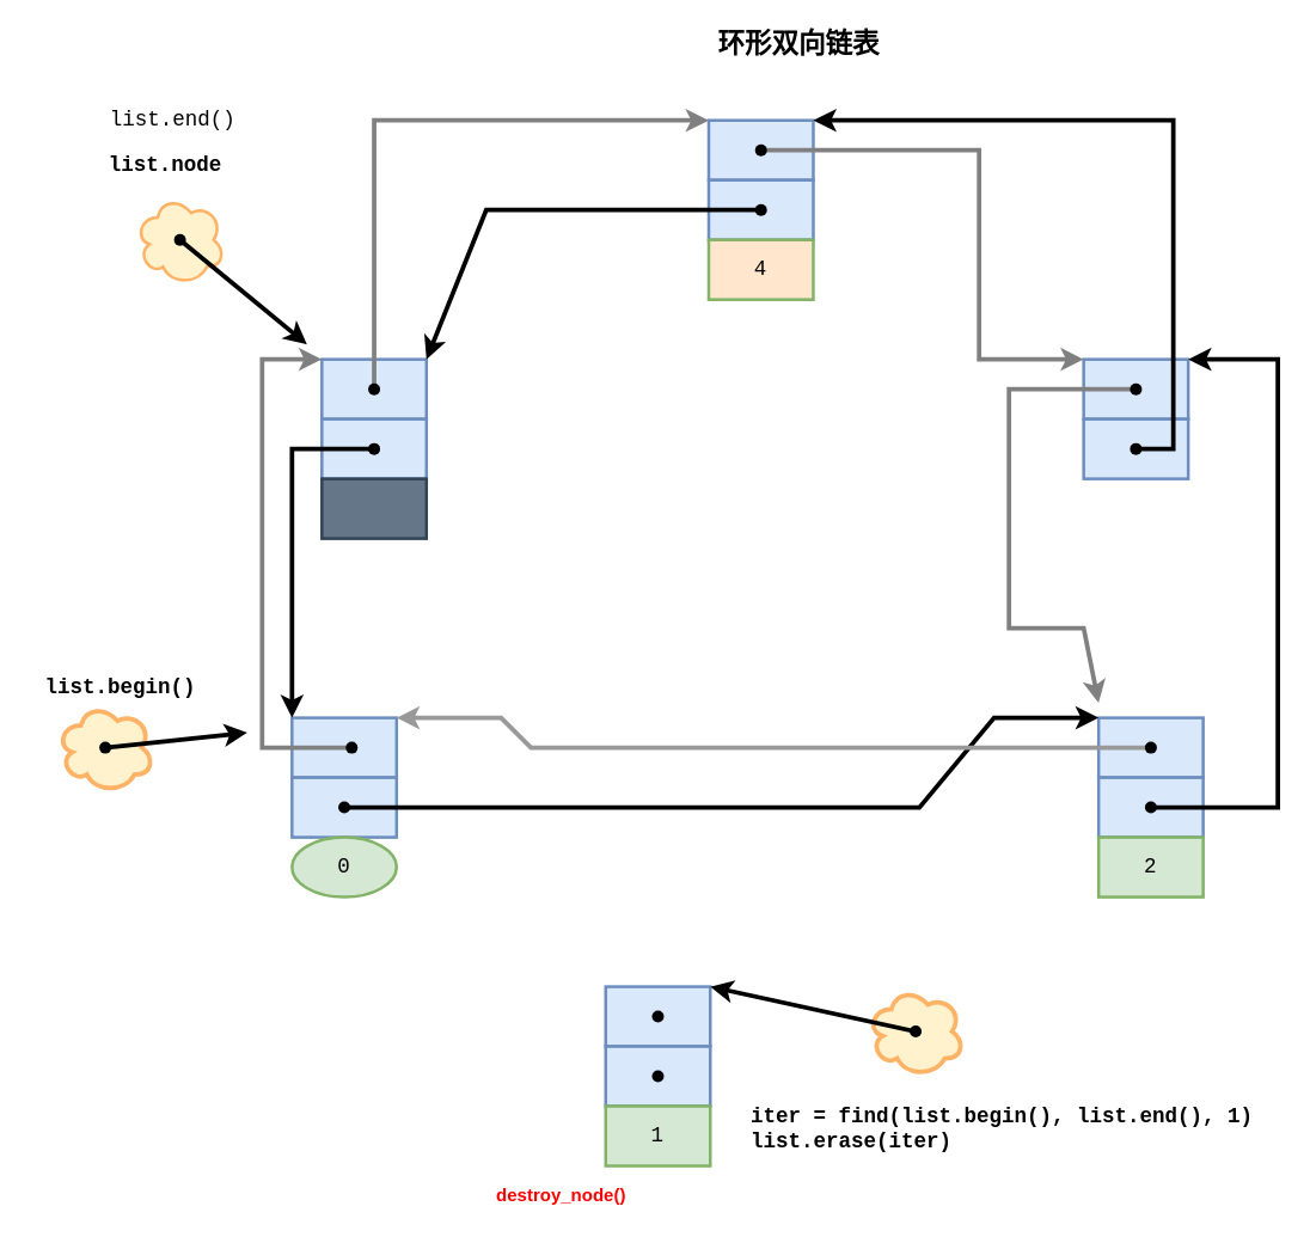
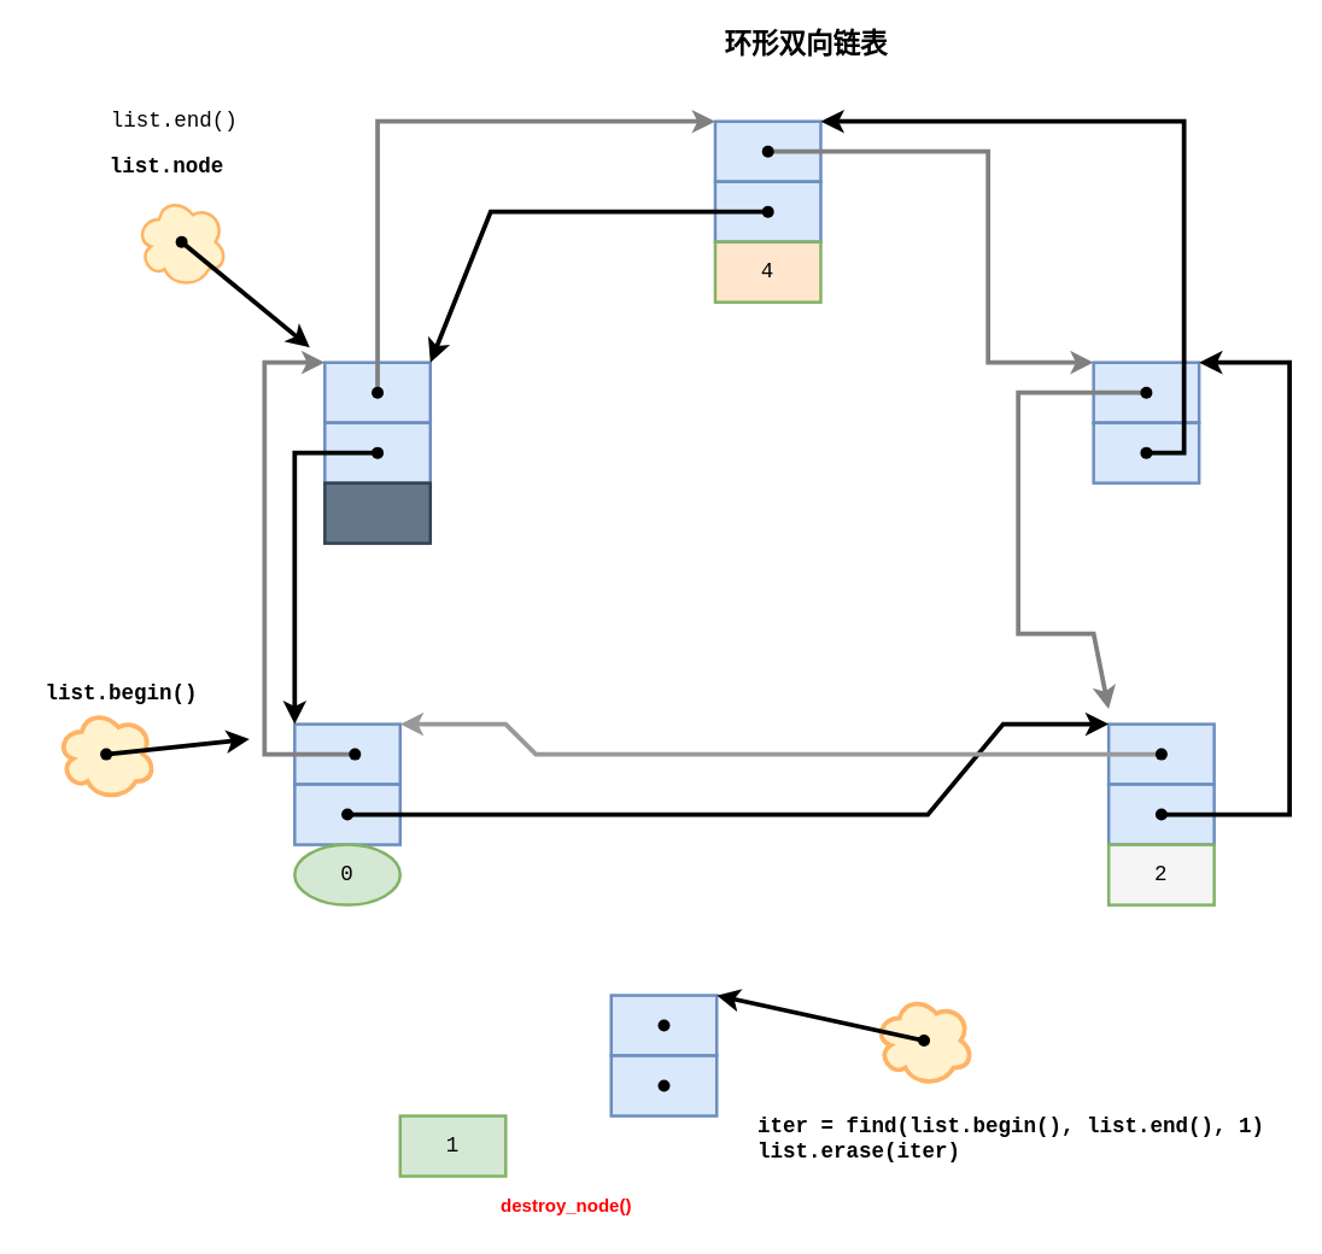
- <mxCell id="14" value="&lt;font face=&quot;Courier New&quot; style=&quot;font-size: 14px&quot;&gt;2&lt;/font&gt;" style="rounded=0;whiteSpace=wrap;html=1;strokeWidth=2;fillColor=#d5e8d4;strokeColor=#82b366;" parent="1" vertex="1"><mxGeometry x="735" y="560" width="70" height="40" as="geometry" /></mxCell>
+ <mxCell id="14" value="&lt;font face=&quot;Courier New&quot; style=&quot;font-size: 14px&quot;&gt;2&lt;/font&gt;" style="rounded=0;whiteSpace=wrap;html=1;strokeWidth=2;fillColor=#f5f5f5;strokeColor=#82b366;" parent="1" vertex="1"><mxGeometry x="735" y="560" width="70" height="40" as="geometry" /></mxCell>
- <mxCell id="11" value="&lt;font style=&quot;font-size: 14px&quot; face=&quot;Courier New&quot;&gt;1&lt;/font&gt;" style="rounded=0;whiteSpace=wrap;html=1;strokeWidth=2;fillColor=#d5e8d4;strokeColor=#82b366;" parent="1" vertex="1"><mxGeometry x="405" y="740" width="70" height="40" as="geometry" /></mxCell>
+ <mxCell id="11" value="&lt;font style=&quot;font-size: 14px&quot; face=&quot;Courier New&quot;&gt;1&lt;/font&gt;" style="rounded=0;whiteSpace=wrap;html=1;strokeWidth=2;fillColor=#d5e8d4;strokeColor=#82b366;" parent="1" vertex="1"><mxGeometry x="265" y="740" width="70" height="40" as="geometry" /></mxCell>
